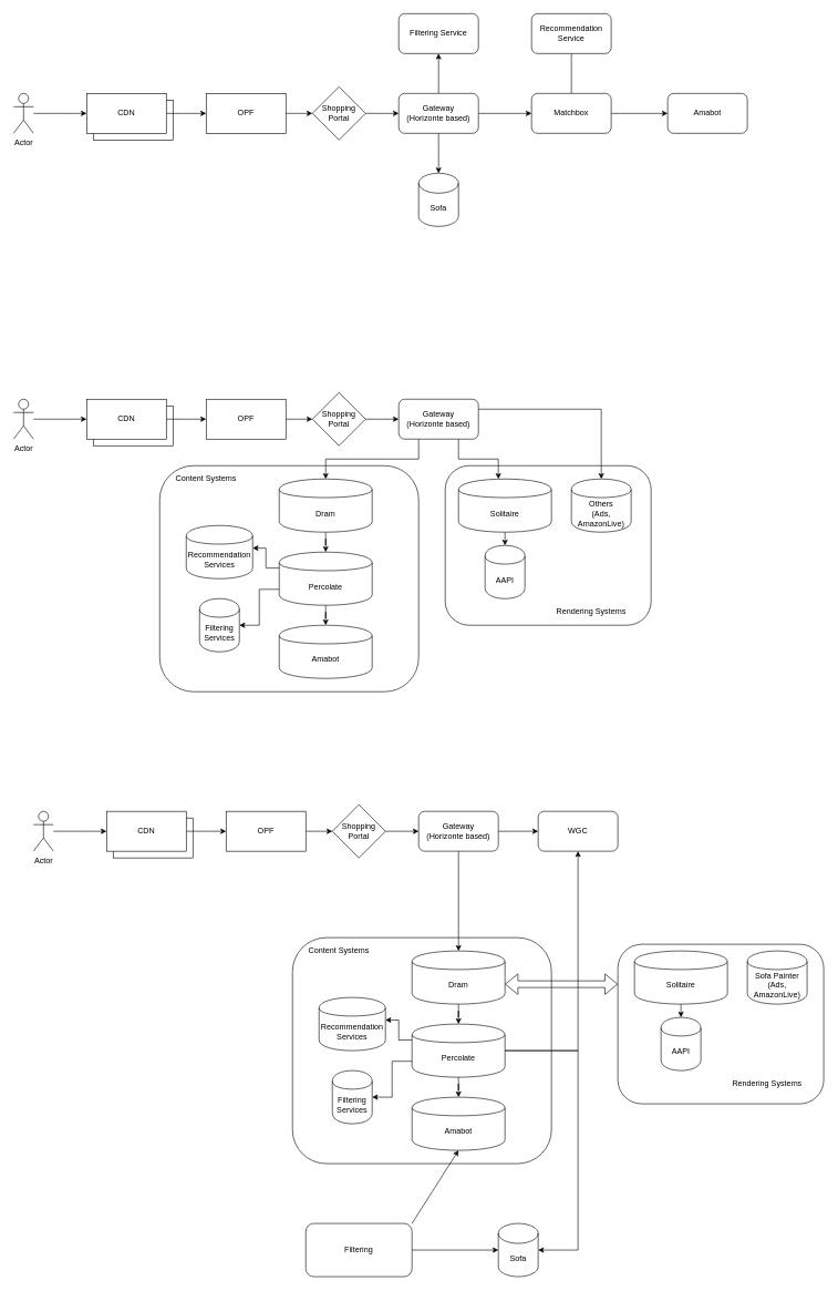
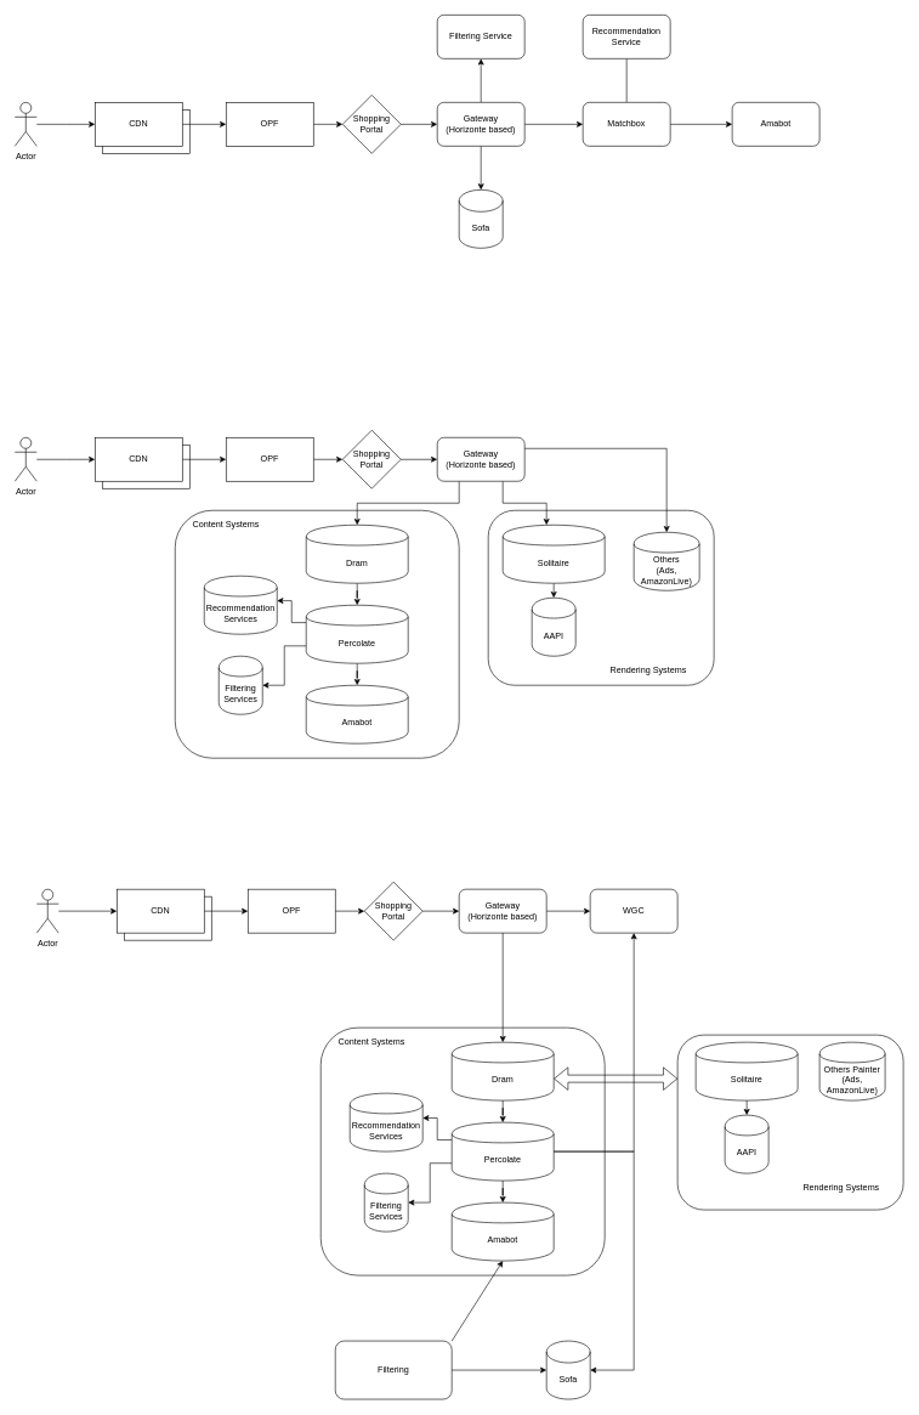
- <mxCell id="25" value="Others&lt;br&gt;(Ads, AmazonLive)" style="shape=cylinder;whiteSpace=wrap;html=1;boundedLbl=1;backgroundOutline=1;" parent="1" vertex="1"><mxGeometry x="860" y="720" width="90" height="80" as="geometry" /></mxCell>
+ <mxCell id="25" value="Others&lt;br&gt;(Ads, AmazonLive)" style="shape=cylinder;whiteSpace=wrap;html=1;boundedLbl=1;backgroundOutline=1;" parent="1" vertex="1"><mxGeometry x="870" y="730" width="90" height="80" as="geometry" /></mxCell>
- <mxCell id="53" value="Sofa Painter&lt;br&gt;(Ads, AmazonLive)" style="shape=cylinder;whiteSpace=wrap;html=1;boundedLbl=1;backgroundOutline=1;" vertex="1" parent="1"><mxGeometry x="1125" y="1430" width="90" height="80" as="geometry" /></mxCell>
+ <mxCell id="53" value="Others Painter&lt;br&gt;(Ads, AmazonLive)" style="shape=cylinder;whiteSpace=wrap;html=1;boundedLbl=1;backgroundOutline=1;" vertex="1" parent="1"><mxGeometry x="1125" y="1430" width="90" height="80" as="geometry" /></mxCell>
